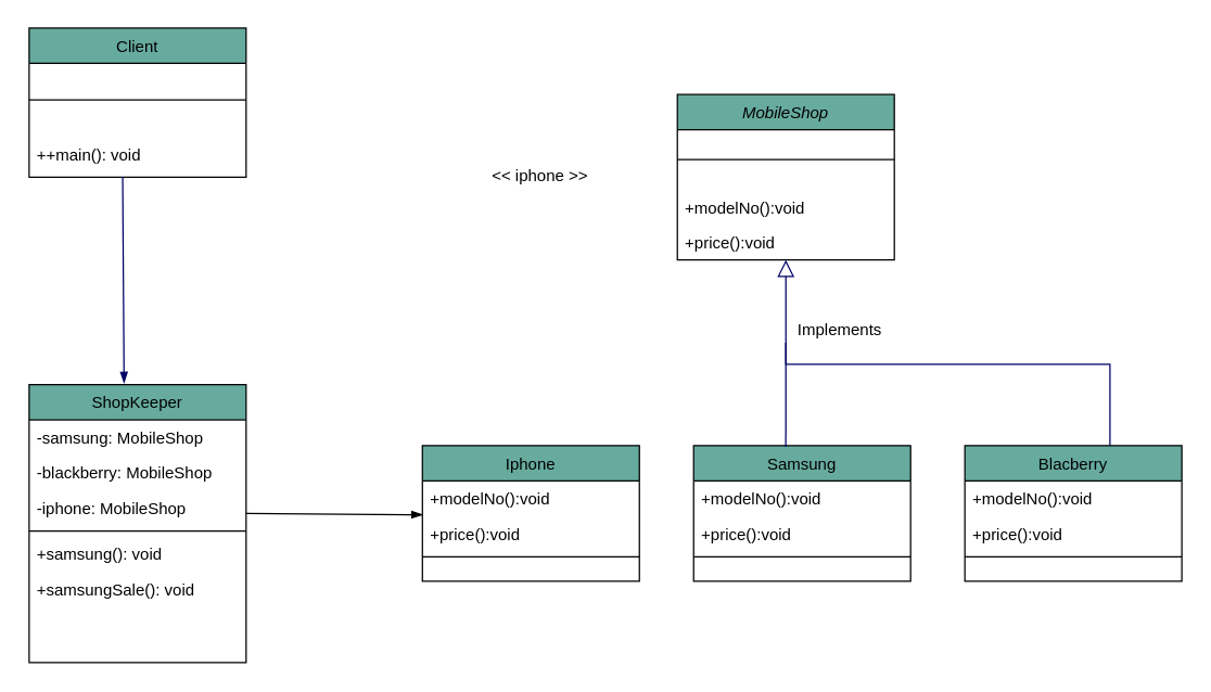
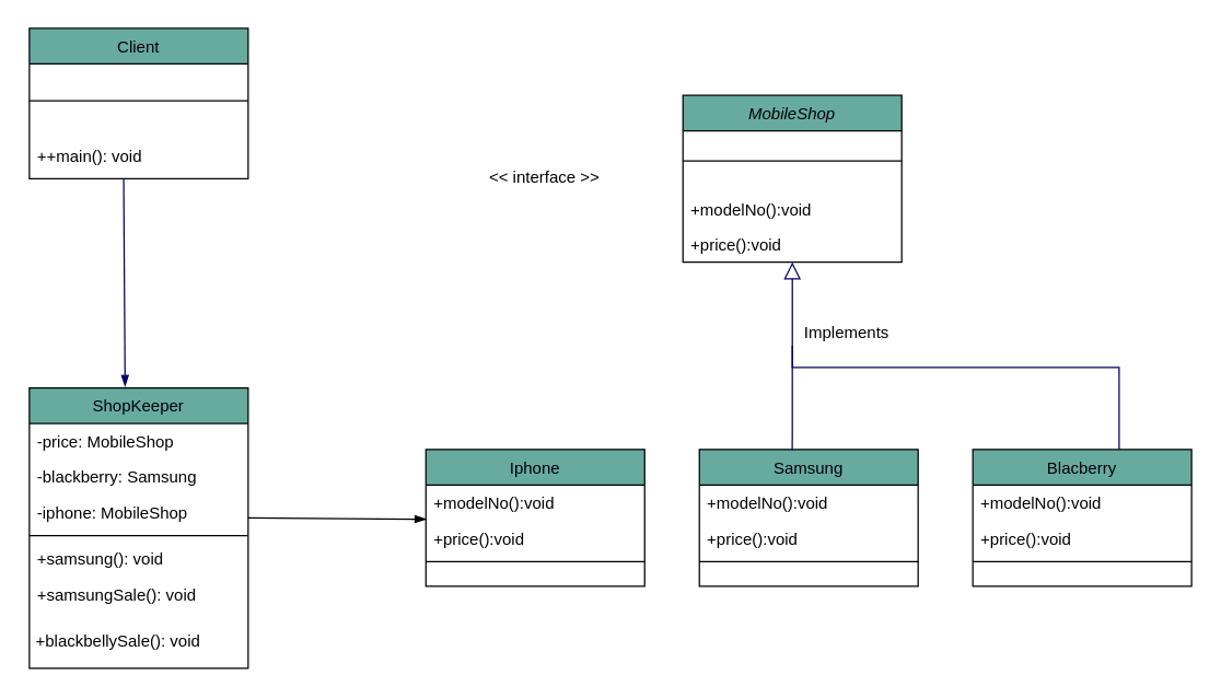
- <mxCell id="34" value="&amp;lt;&amp;lt; iphone &amp;gt;&amp;gt;" style="text;html=1;strokeColor=none;fillColor=none;align=center;verticalAlign=middle;whiteSpace=wrap;rounded=0;" vertex="1" parent="1"><mxGeometry x="353" y="114" width="90" height="30" as="geometry" /></mxCell>
+ <mxCell id="34" value="&amp;lt;&amp;lt; interface &amp;gt;&amp;gt;" style="text;html=1;strokeColor=none;fillColor=none;align=center;verticalAlign=middle;whiteSpace=wrap;rounded=0;" vertex="1" parent="1"><mxGeometry x="353" y="114" width="90" height="30" as="geometry" /></mxCell>
- <mxCell id="20" value="-samsung: MobileShop" style="text;align=left;verticalAlign=top;spacingLeft=4;spacingRight=4;overflow=hidden;rotatable=0;points=[[0,0.5],[1,0.5]];portConstraint=eastwest;rounded=0;shadow=0;html=0;" vertex="1" parent="19"><mxGeometry y="26" width="160" height="26" as="geometry" /></mxCell>
+ <mxCell id="20" value="-price: MobileShop" style="text;align=left;verticalAlign=top;spacingLeft=4;spacingRight=4;overflow=hidden;rotatable=0;points=[[0,0.5],[1,0.5]];portConstraint=eastwest;rounded=0;shadow=0;html=0;" vertex="1" parent="19"><mxGeometry y="26" width="160" height="26" as="geometry" /></mxCell>
- <mxCell id="21" value="-blackberry: MobileShop" style="text;align=left;verticalAlign=top;spacingLeft=4;spacingRight=4;overflow=hidden;rotatable=0;points=[[0,0.5],[1,0.5]];portConstraint=eastwest;rounded=0;shadow=0;html=0;" vertex="1" parent="19"><mxGeometry y="52" width="160" height="26" as="geometry" /></mxCell>
+ <mxCell id="21" value="-blackberry: Samsung" style="text;align=left;verticalAlign=top;spacingLeft=4;spacingRight=4;overflow=hidden;rotatable=0;points=[[0,0.5],[1,0.5]];portConstraint=eastwest;rounded=0;shadow=0;html=0;" vertex="1" parent="19"><mxGeometry y="52" width="160" height="26" as="geometry" /></mxCell>
+ <mxCell id="27" value="+blackbellySale(): void" style="text;align=left;verticalAlign=top;spacingLeft=4;spacingRight=4;overflow=hidden;rotatable=0;points=[[0,0.5],[1,0.5]];portConstraint=eastwest;" vertex="1" parent="1"><mxGeometry x="20" y="455" width="160" height="26" as="geometry" /></mxCell>
